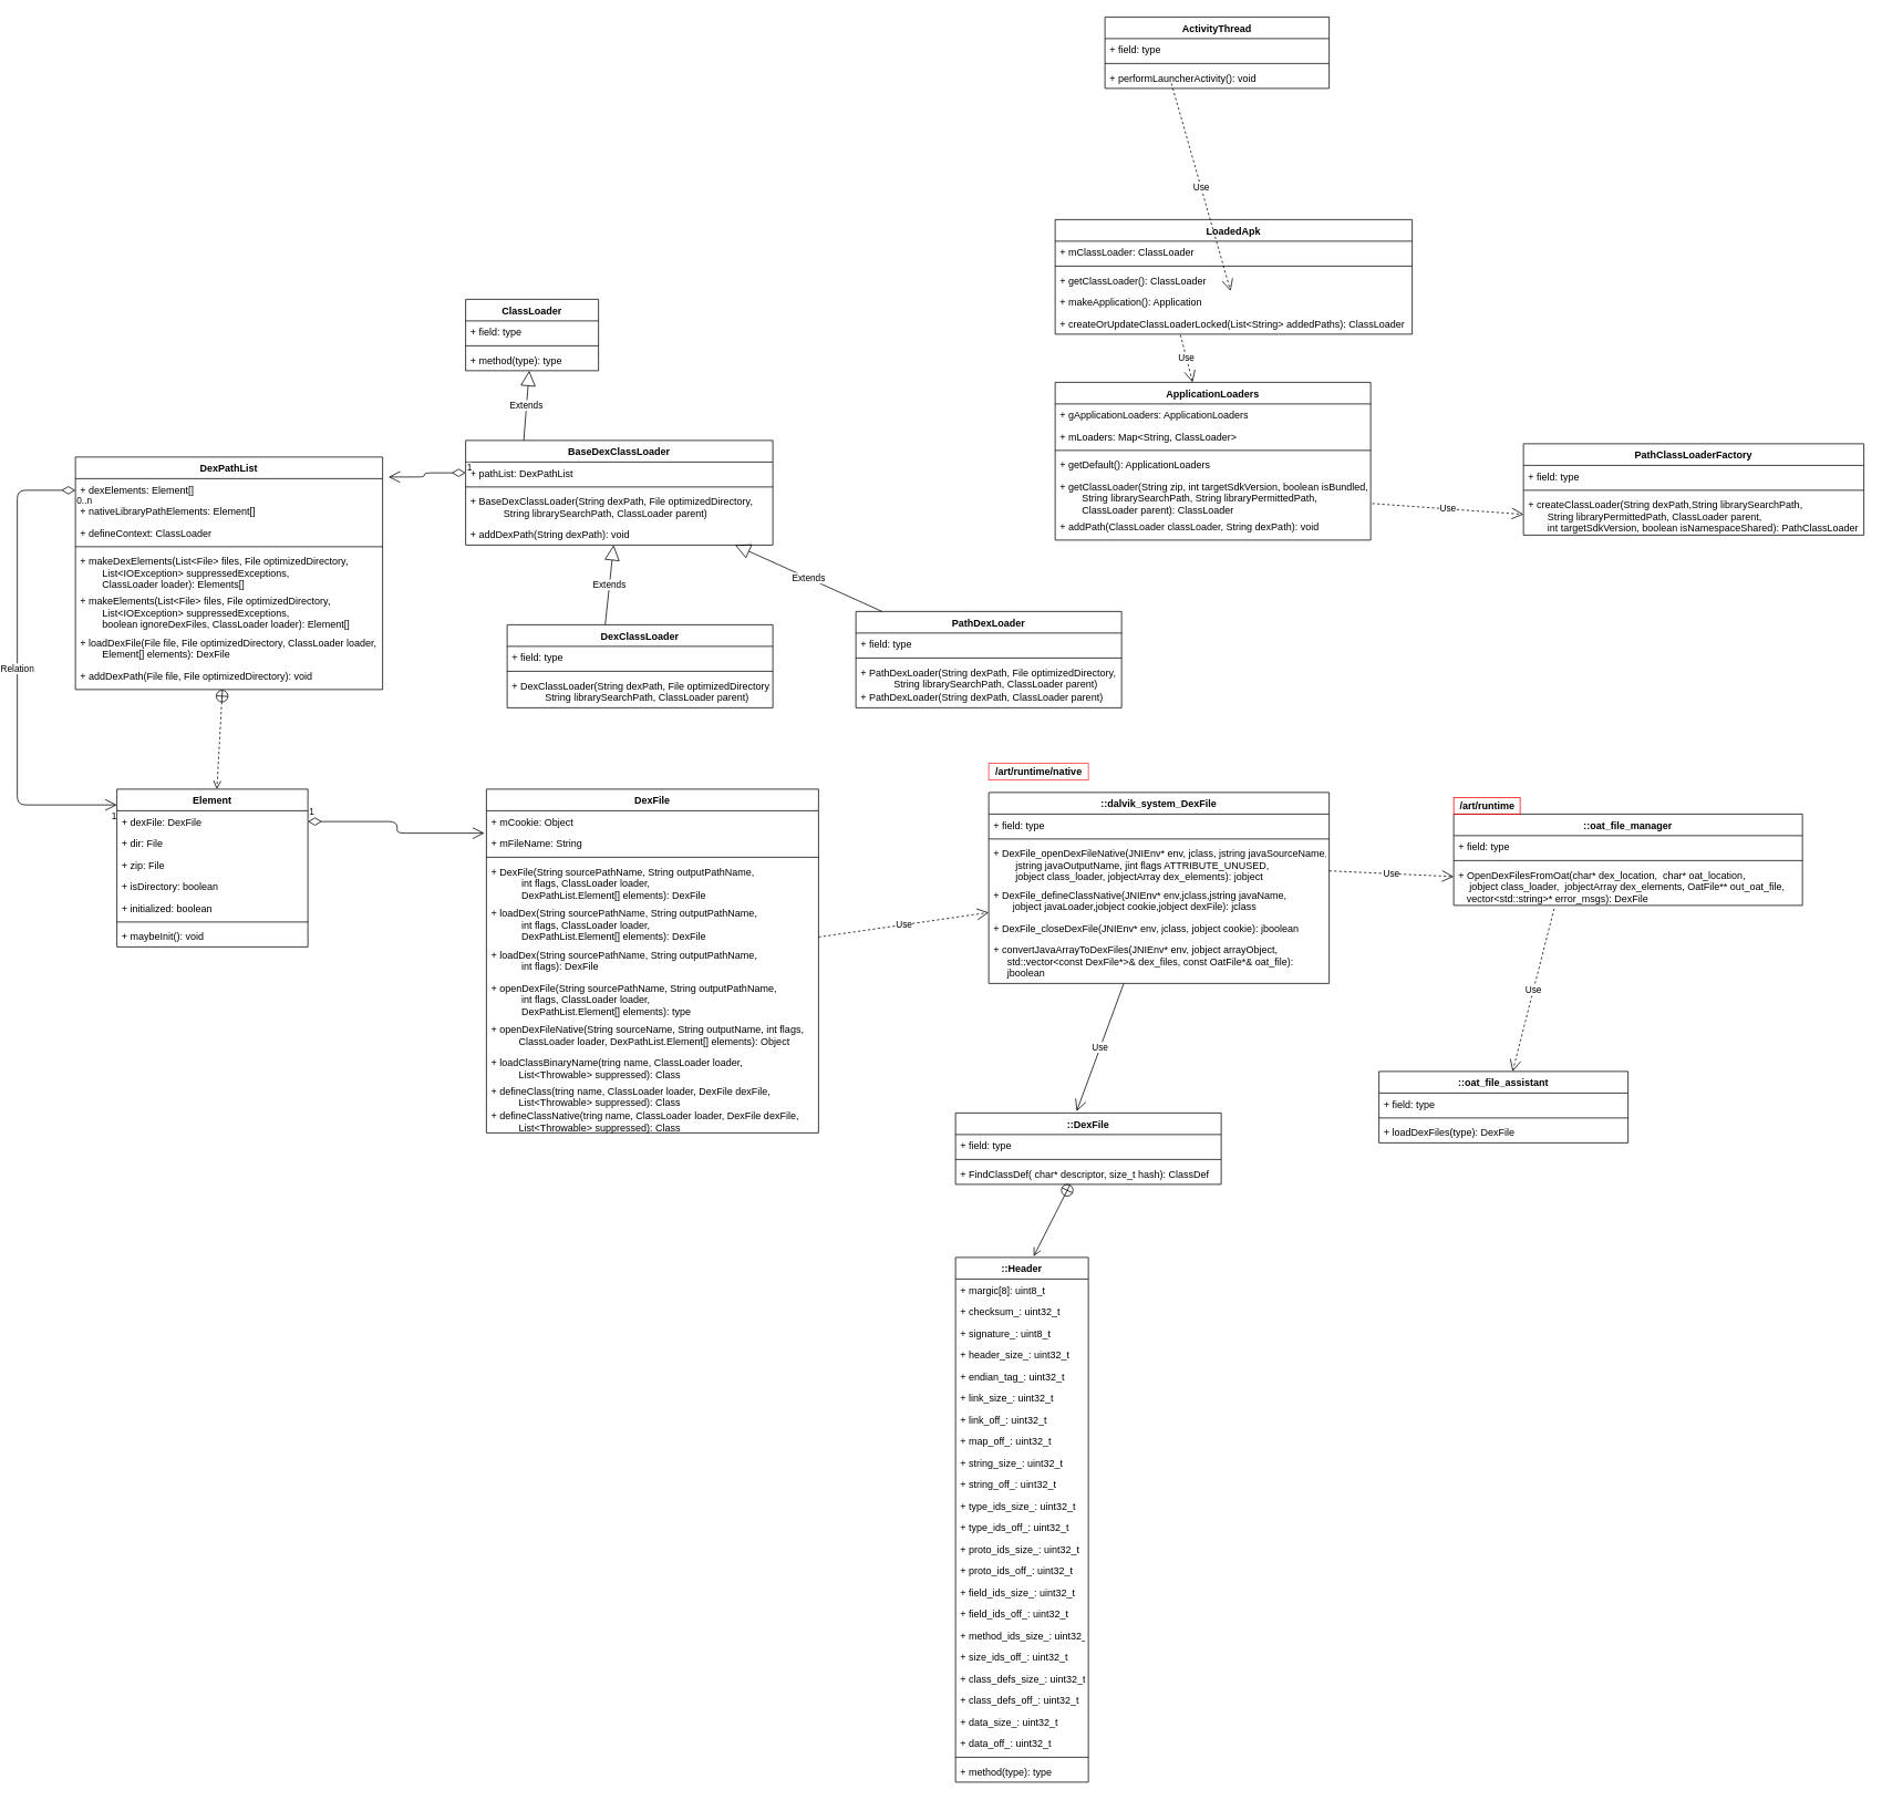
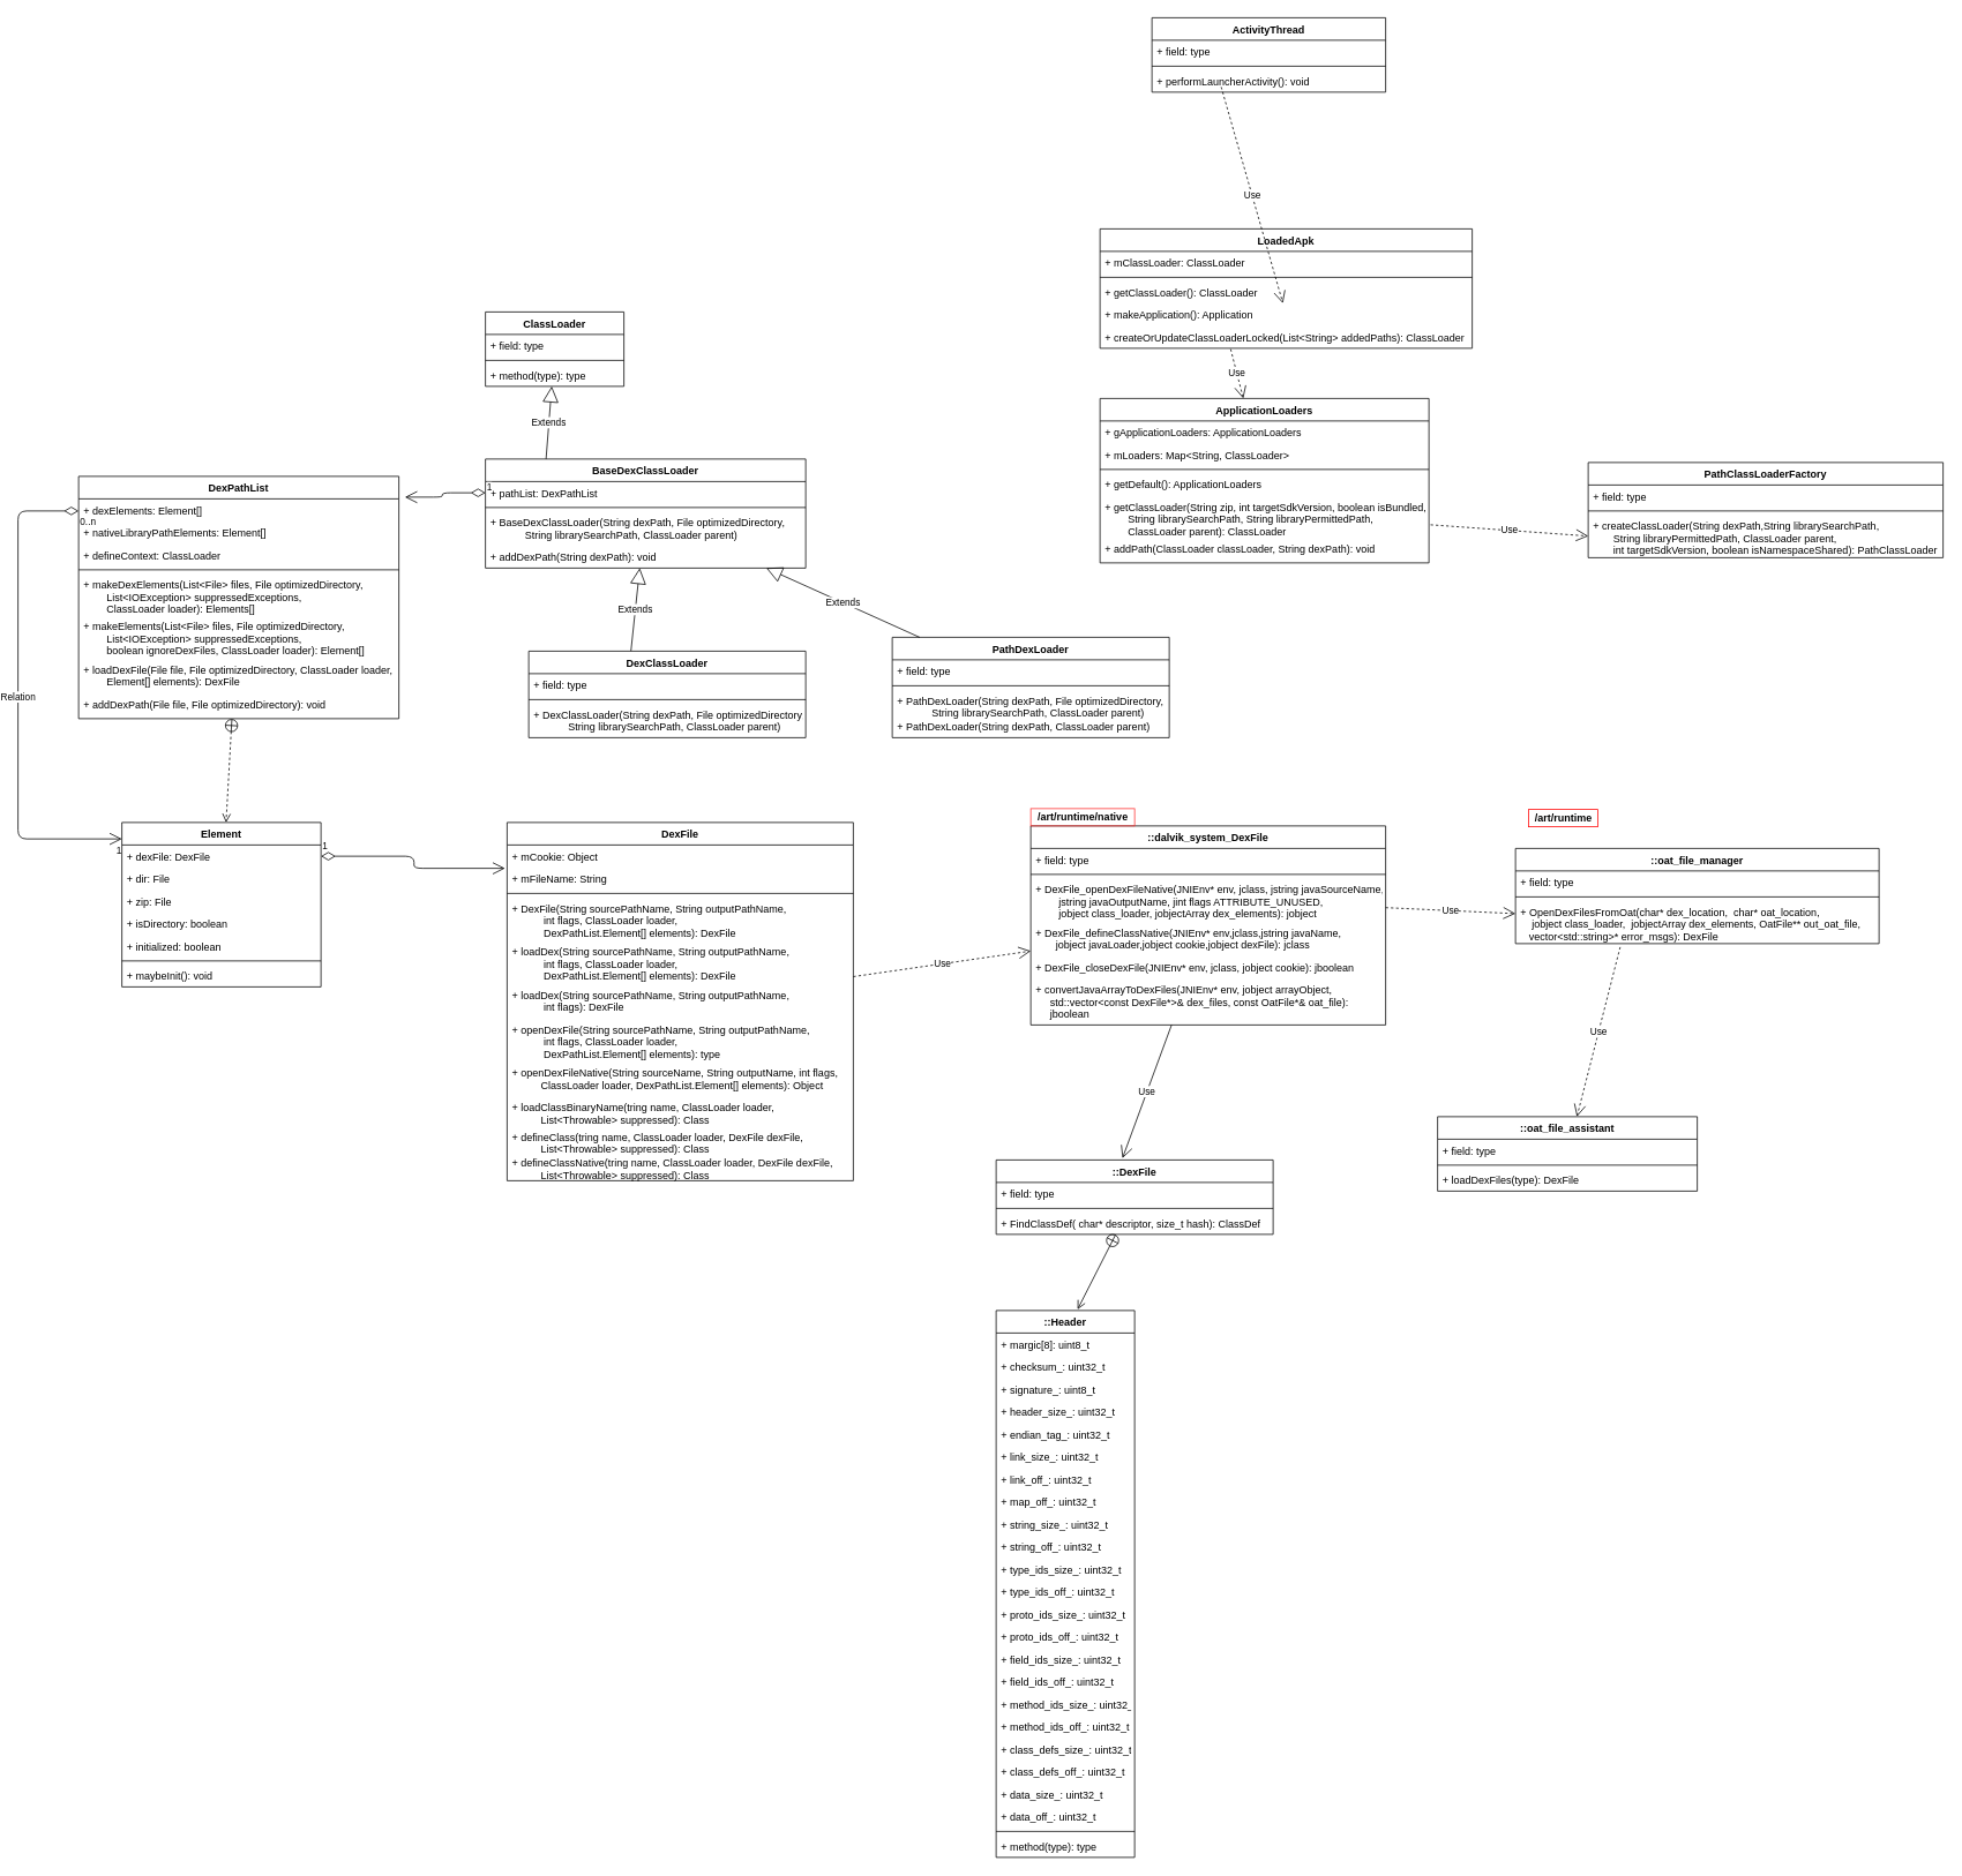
- <mxCell id="131" value="&lt;b&gt;/art/runtime/native&lt;/b&gt;" style="text;html=1;align=center;verticalAlign=middle;resizable=0;points=[];autosize=1;strokeColor=#FF3333;" vertex="1" parent="1"><mxGeometry x="1120" y="919" width="120" height="20" as="geometry" /></mxCell>
+ <mxCell id="131" value="&lt;b&gt;/art/runtime/native&lt;/b&gt;" style="text;html=1;align=center;verticalAlign=middle;resizable=0;points=[];autosize=1;strokeColor=#FF3333;" vertex="1" parent="1"><mxGeometry x="1120" y="934" width="120" height="20" as="geometry" /></mxCell>
- <mxCell id="132" value="&lt;b&gt;/art/runtime&lt;/b&gt;" style="text;html=1;align=center;verticalAlign=middle;resizable=0;points=[];autosize=1;strokeColor=#FF0000;" vertex="1" parent="1"><mxGeometry x="1680" y="960" width="80" height="20" as="geometry" /></mxCell>
+ <mxCell id="132" value="&lt;b&gt;/art/runtime&lt;/b&gt;" style="text;html=1;align=center;verticalAlign=middle;resizable=0;points=[];autosize=1;strokeColor=#FF0000;" vertex="1" parent="1"><mxGeometry x="1695" y="935" width="80" height="20" as="geometry" /></mxCell>
- <mxCell id="99" value="+ size_ids_off_: uint32_t" style="text;strokeColor=none;fillColor=none;align=left;verticalAlign=top;spacingLeft=4;spacingRight=4;overflow=hidden;rotatable=0;points=[[0,0.5],[1,0.5]];portConstraint=eastwest;" vertex="1" parent="81"><mxGeometry y="468" width="160" height="26" as="geometry" /></mxCell>
+ <mxCell id="99" value="+ method_ids_off_: uint32_t" style="text;strokeColor=none;fillColor=none;align=left;verticalAlign=top;spacingLeft=4;spacingRight=4;overflow=hidden;rotatable=0;points=[[0,0.5],[1,0.5]];portConstraint=eastwest;" vertex="1" parent="81"><mxGeometry y="468" width="160" height="26" as="geometry" /></mxCell>
